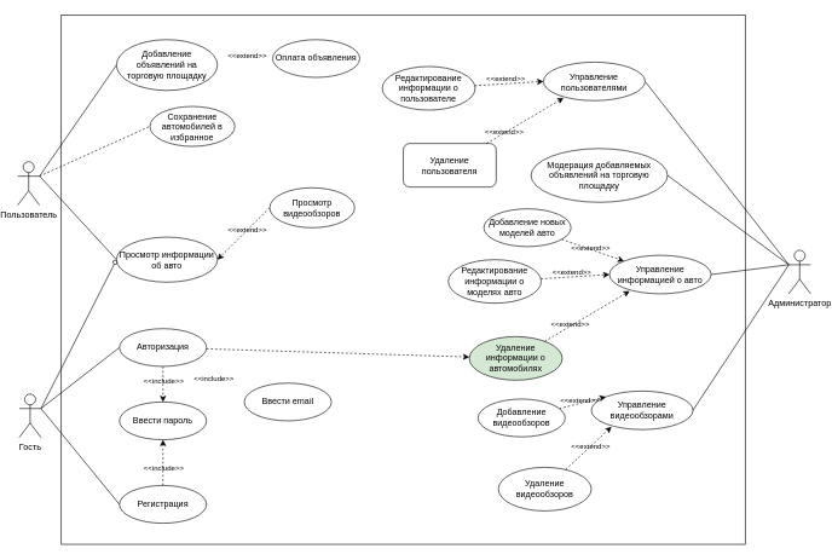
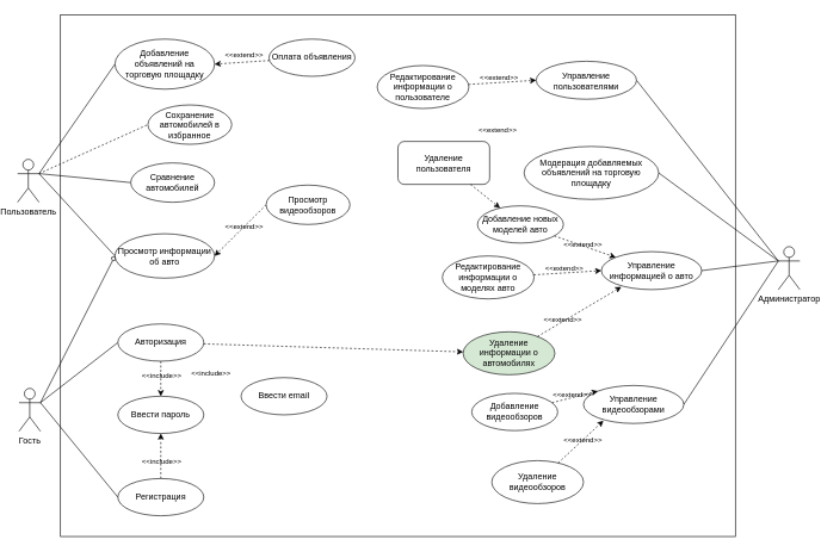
+ <mxCell id="58" style="rounded=0;orthogonalLoop=1;jettySize=auto;html=1;entryX=1;entryY=0.5;entryDx=0;entryDy=0;dashed=1;" edge="1" parent="1" source="59" target="32"><mxGeometry relative="1" as="geometry" /></mxCell>
- <mxCell id="55" style="rounded=0;orthogonalLoop=1;jettySize=auto;html=1;entryX=0.199;entryY=0.928;entryDx=0;entryDy=0;entryPerimeter=0;dashed=1;" edge="1" parent="1" source="54" target="51"><mxGeometry relative="1" as="geometry" /></mxCell>
+ <mxCell id="55" style="rounded=0;orthogonalLoop=1;jettySize=auto;html=1;dashed=1;" edge="1" parent="1" source="54" target="36"><mxGeometry relative="1" as="geometry" /></mxCell>
+ <mxCell id="8" style="rounded=0;orthogonalLoop=1;jettySize=auto;html=1;exitX=1;exitY=0.333;exitDx=0;exitDy=0;exitPerimeter=0;entryX=0;entryY=0.5;entryDx=0;entryDy=0;endArrow=none;endFill=0;" edge="1" parent="1" source="11" target="28"><mxGeometry relative="1" as="geometry" /></mxCell>
+ <mxCell id="28" value="Сравнение автомобилей" style="ellipse;whiteSpace=wrap;html=1;" vertex="1" parent="1"><mxGeometry x="178" y="227" width="117" height="55" as="geometry" /></mxCell>
